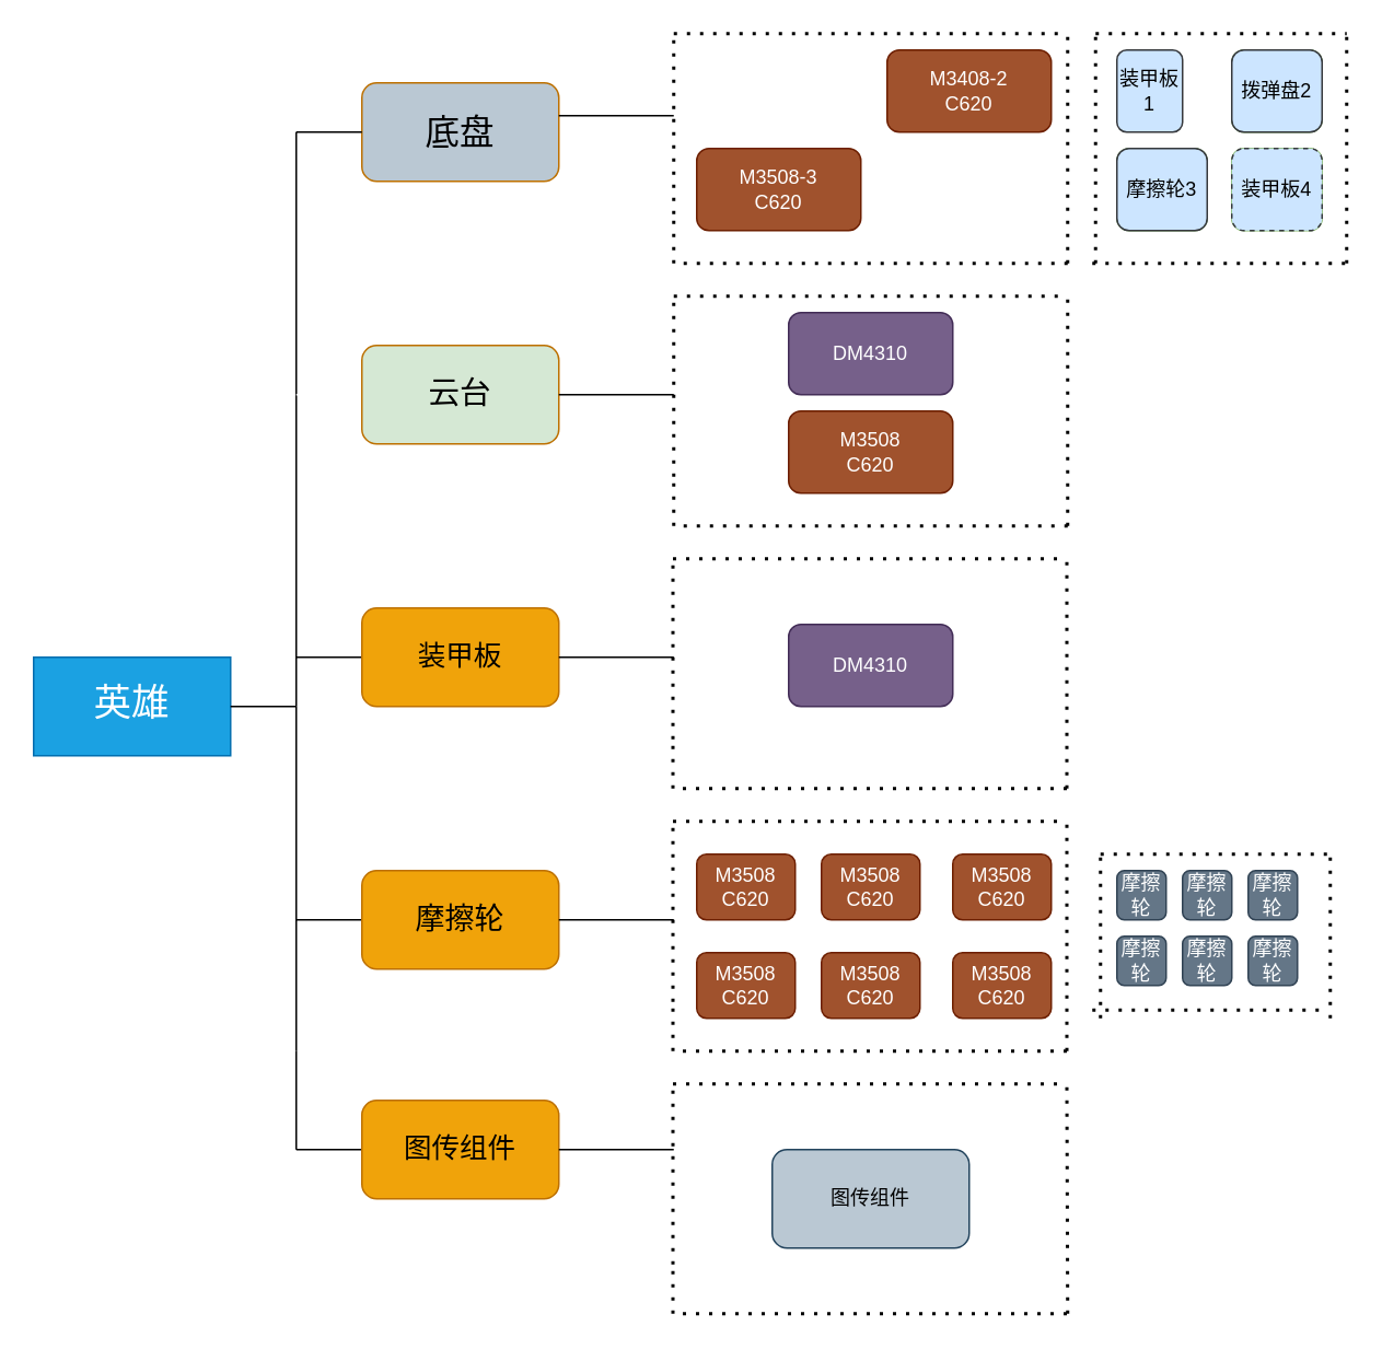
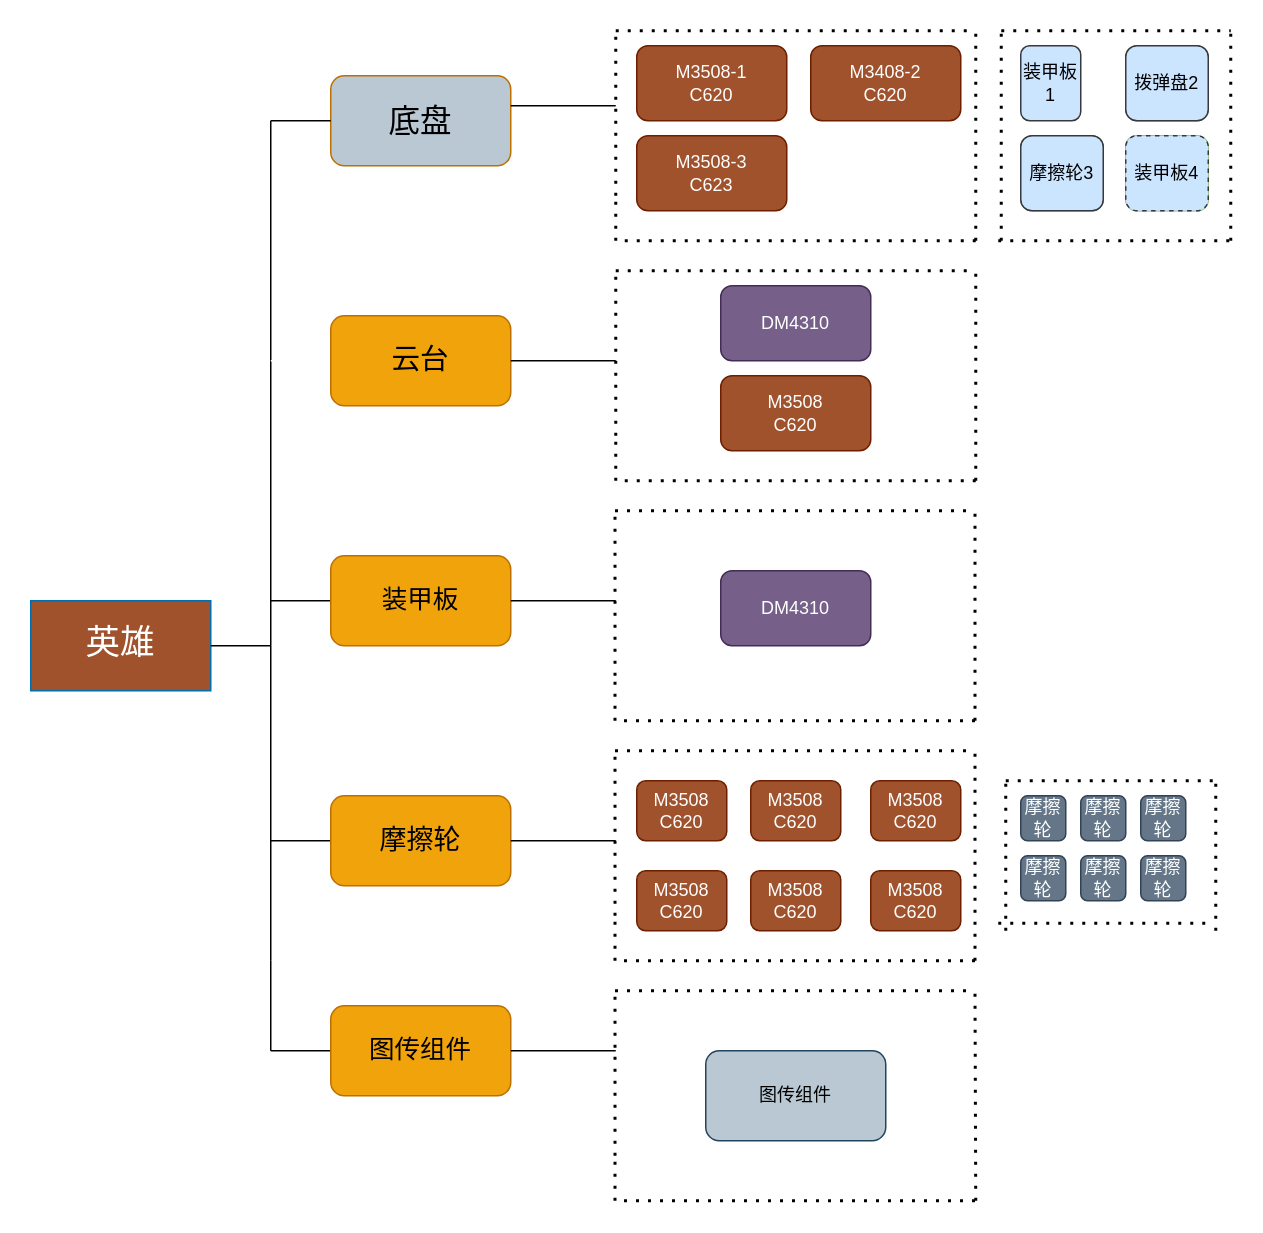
+ <mxCell id="19" value="M3508-1&lt;div&gt;C620&lt;/div&gt;" style="rounded=1;whiteSpace=wrap;html=1;fillColor=#a0522d;fontColor=#ffffff;strokeColor=#6D1F00;" vertex="1" parent="1"><mxGeometry x="424" y="30" width="100" height="50" as="geometry" /></mxCell>
- <mxCell id="21" value="M3508-3&lt;div&gt;C620&lt;/div&gt;" style="rounded=1;whiteSpace=wrap;html=1;fillColor=#a0522d;fontColor=#ffffff;strokeColor=#6D1F00;" vertex="1" parent="1"><mxGeometry x="424" y="90" width="100" height="50" as="geometry" /></mxCell>
+ <mxCell id="21" value="M3508-3&lt;div&gt;C623&lt;/div&gt;" style="rounded=1;whiteSpace=wrap;html=1;fillColor=#a0522d;fontColor=#ffffff;strokeColor=#6D1F00;" vertex="1" parent="1"><mxGeometry x="424" y="90" width="100" height="50" as="geometry" /></mxCell>
- <mxCell id="8" value="&lt;font style=&quot;font-size: 19px;&quot;&gt;云台&lt;/font&gt;" style="rounded=1;whiteSpace=wrap;html=1;fillColor=#d5e8d4;fontColor=#000000;strokeColor=#BD7000;" vertex="1" parent="1"><mxGeometry x="220" y="210" width="120" height="60" as="geometry" /></mxCell>
+ <mxCell id="8" value="&lt;font style=&quot;font-size: 19px;&quot;&gt;云台&lt;/font&gt;" style="rounded=1;whiteSpace=wrap;html=1;fillColor=#f0a30a;fontColor=#000000;strokeColor=#BD7000;" vertex="1" parent="1"><mxGeometry x="220" y="210" width="120" height="60" as="geometry" /></mxCell>
- <mxCell id="2" value="&lt;div style=&quot;line-height: 160%;&quot;&gt;&lt;font style=&quot;font-size: 23px;&quot;&gt;英雄&lt;/font&gt;&lt;/div&gt;" style="rounded=0;whiteSpace=wrap;html=1;fillColor=#1ba1e2;fontColor=#ffffff;strokeColor=#006EAF;" vertex="1" parent="1"><mxGeometry x="20" y="400" width="120" height="60" as="geometry" /></mxCell>
+ <mxCell id="2" value="&lt;div style=&quot;line-height: 160%;&quot;&gt;&lt;font style=&quot;font-size: 23px;&quot;&gt;英雄&lt;/font&gt;&lt;/div&gt;" style="rounded=0;whiteSpace=wrap;html=1;fillColor=#a0522d;fontColor=#ffffff;strokeColor=#006EAF;" vertex="1" parent="1"><mxGeometry x="20" y="400" width="120" height="60" as="geometry" /></mxCell>
